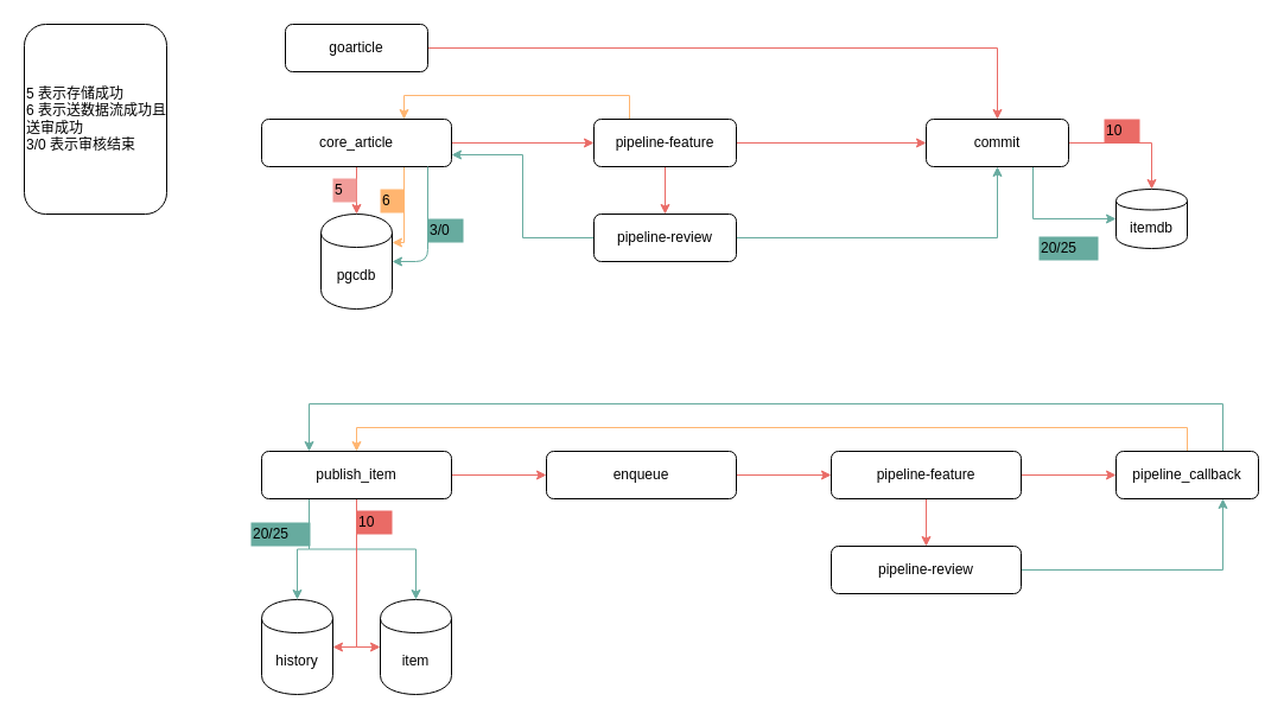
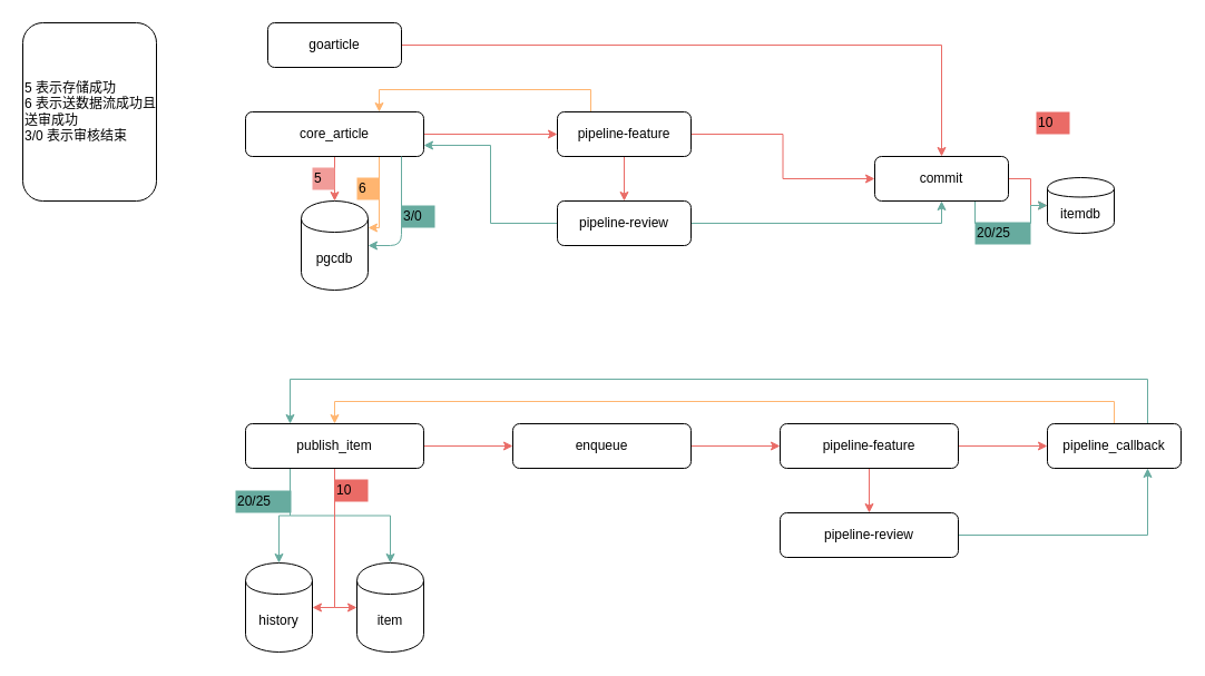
- <mxCell id="17" value="commit" style="rounded=1;whiteSpace=wrap;html=1;" vertex="1" parent="1"><mxGeometry x="780" y="100" width="120" height="40" as="geometry" /></mxCell>
+ <mxCell id="17" value="commit" style="rounded=1;whiteSpace=wrap;html=1;" vertex="1" parent="1"><mxGeometry x="785" y="140" width="120" height="40" as="geometry" /></mxCell>
